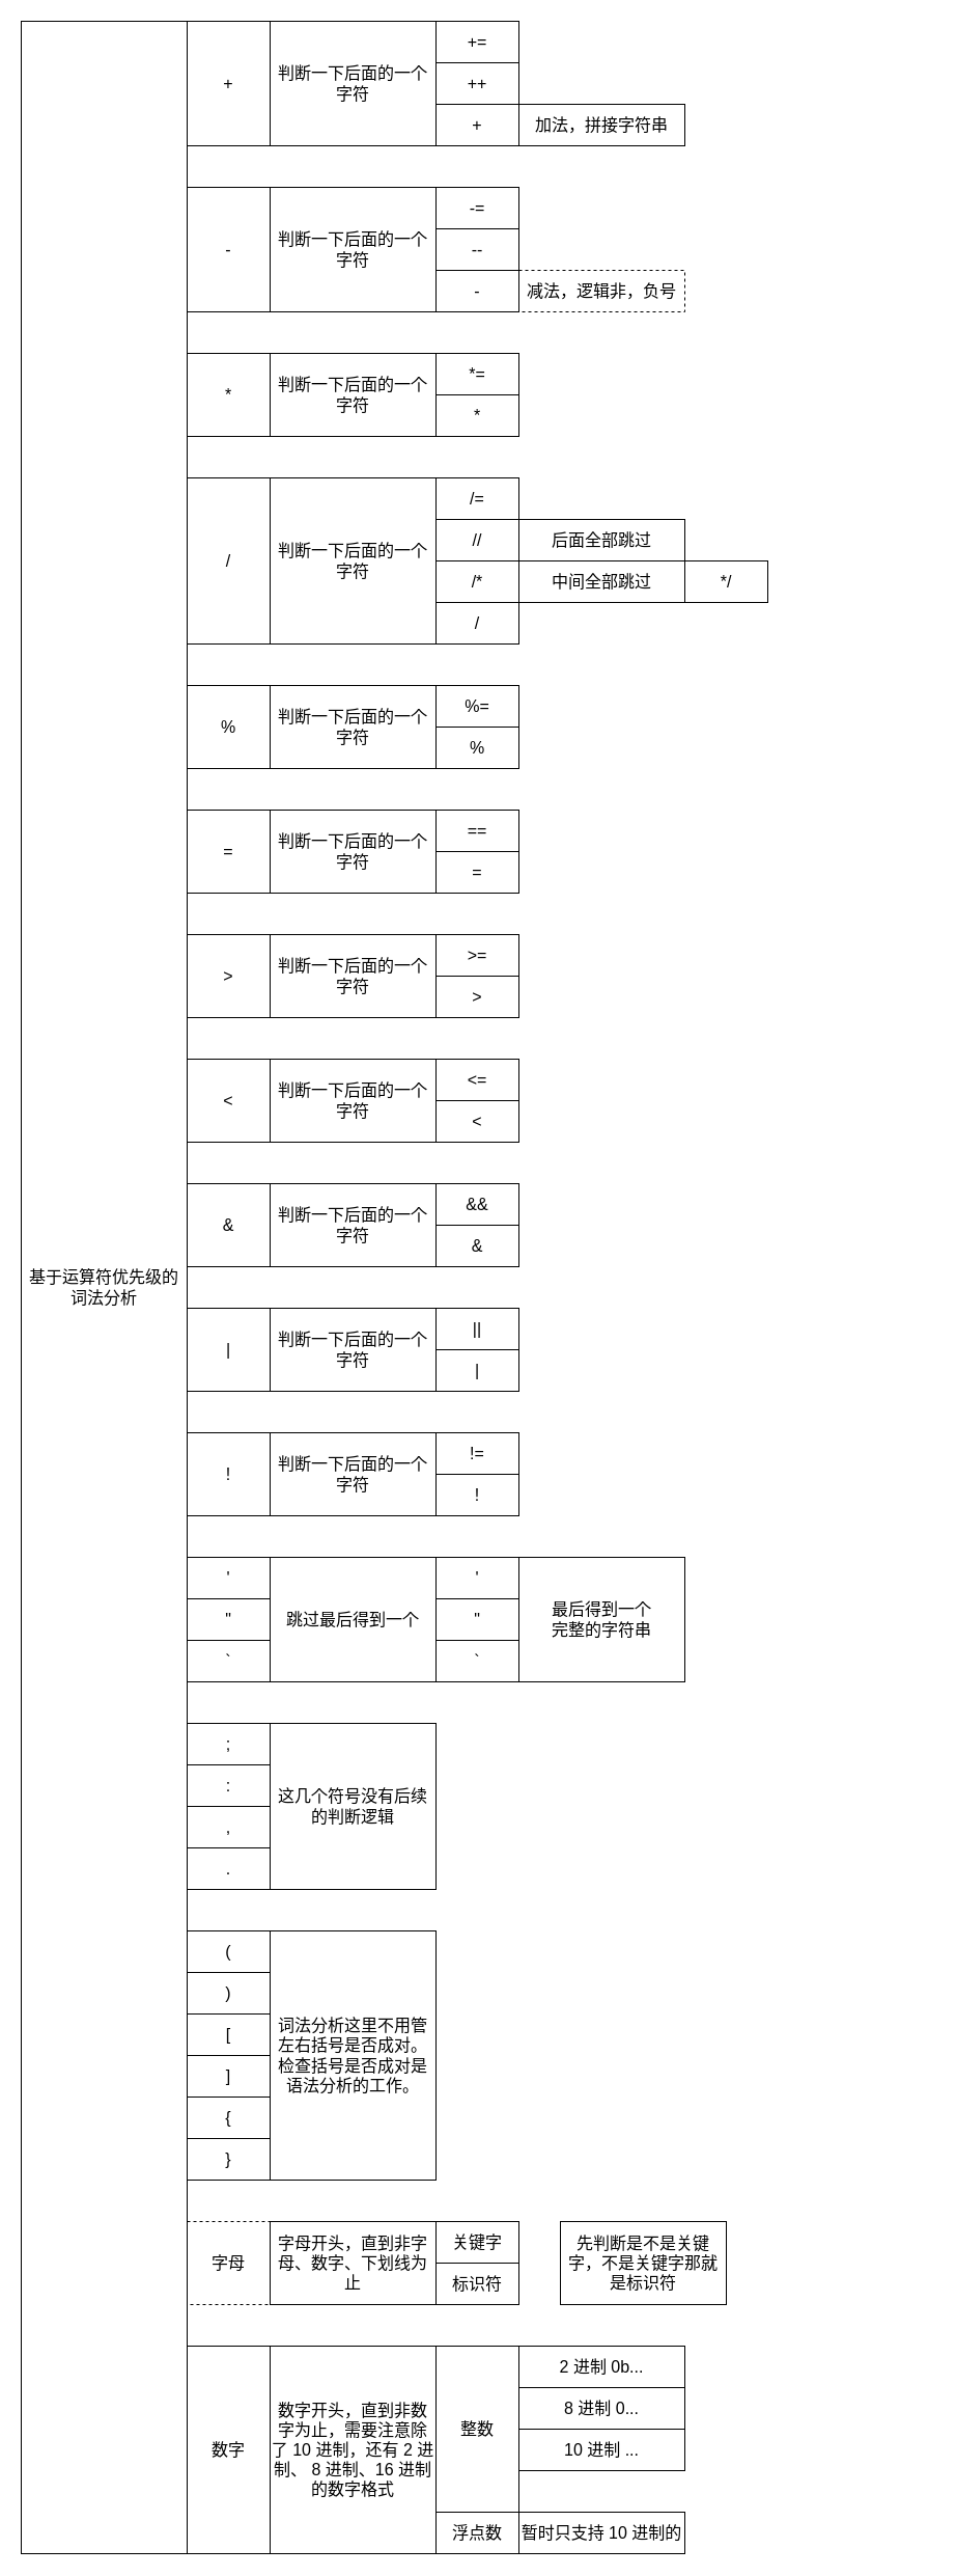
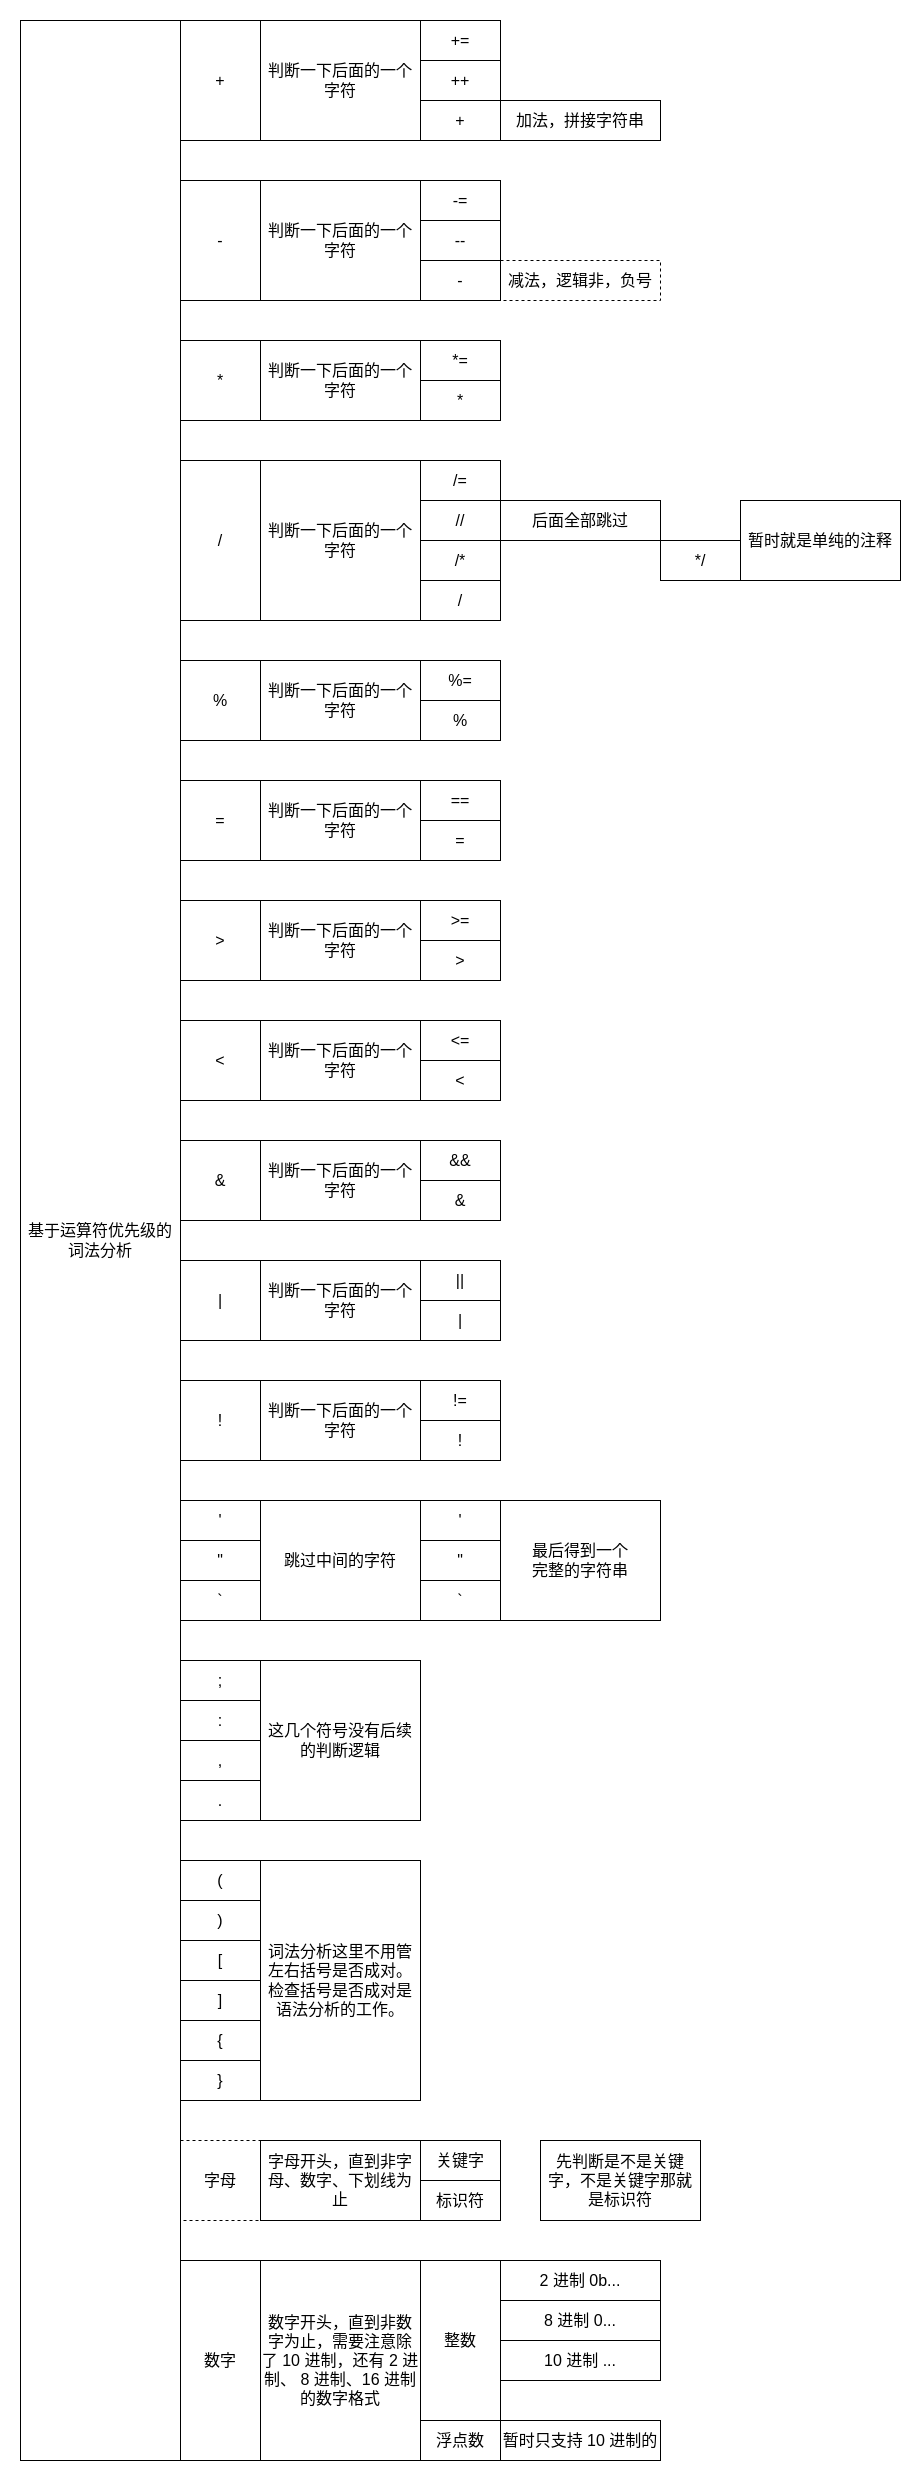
+ <mxCell id="69" value="&lt;span&gt;暂时&lt;/span&gt;就是单纯的注释&lt;span&gt;&lt;br&gt;&lt;/span&gt;" style="rounded=0;whiteSpace=wrap;html=1;fillColor=none;strokeColor=default;fontSize=16;" vertex="1" parent="1"><mxGeometry x="740" y="500" width="160" height="80" as="geometry" /></mxCell>
- <mxCell id="64" value="&lt;span&gt;中间全部跳过&lt;/span&gt;" style="rounded=0;whiteSpace=wrap;html=1;fillColor=none;strokeColor=default;fontSize=16;" vertex="1" parent="1"><mxGeometry x="500" y="540" width="160" height="40" as="geometry" /></mxCell>
- <mxCell id="66" value="跳过&lt;span&gt;最后得到一个&lt;/span&gt;" style="rounded=0;whiteSpace=wrap;html=1;fillColor=none;strokeColor=default;fontSize=16;" vertex="1" parent="1"><mxGeometry x="260" y="1500" width="160" height="120" as="geometry" /></mxCell>
+ <mxCell id="66" value="跳过&lt;span&gt;中间的字符&lt;/span&gt;" style="rounded=0;whiteSpace=wrap;html=1;fillColor=none;strokeColor=default;fontSize=16;" vertex="1" parent="1"><mxGeometry x="260" y="1500" width="160" height="120" as="geometry" /></mxCell>
